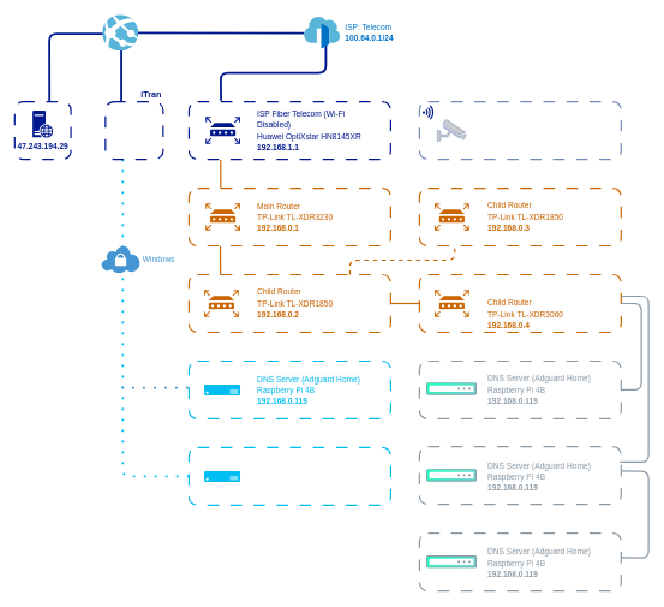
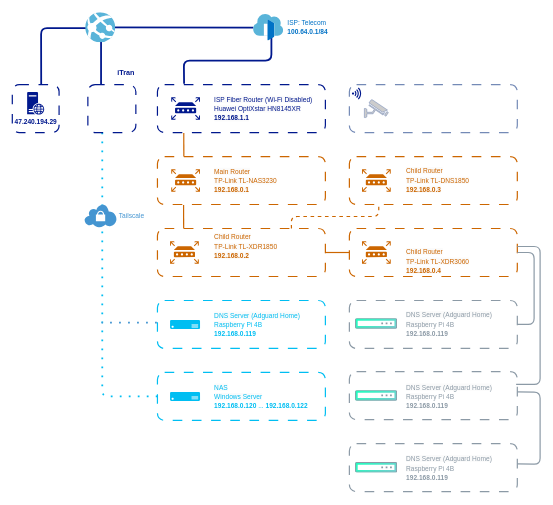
- <mxCell id="15" value="&lt;font style=&quot;font-size: 11px;&quot;&gt;&lt;span style=&quot;font-weight: normal;&quot;&gt;ISP: Telecom&lt;/span&gt;&lt;br&gt;100.64.0.1/24&lt;/font&gt;" style="text;align=left;verticalAlign=middle;resizable=0;points=[];autosize=1;strokeColor=none;fillColor=none;fontSize=12;fontStyle=1;html=1;fontColor=#0072c6;" parent="1" vertex="1"><mxGeometry x="477" y="25" width="90" height="40" as="geometry" /></mxCell>
+ <mxCell id="15" value="&lt;font style=&quot;font-size: 11px;&quot;&gt;&lt;span style=&quot;font-weight: normal;&quot;&gt;ISP: Telecom&lt;/span&gt;&lt;br&gt;100.64.0.1/84&lt;/font&gt;" style="text;align=left;verticalAlign=middle;resizable=0;points=[];autosize=1;strokeColor=none;fillColor=none;fontSize=12;fontStyle=1;html=1;fontColor=#0072c6;" parent="1" vertex="1"><mxGeometry x="477" y="25" width="90" height="40" as="geometry" /></mxCell>
- <mxCell id="14" value="&lt;font style=&quot;font-size: 12px;&quot;&gt;iTran&lt;/font&gt;" style="rounded=1;whiteSpace=wrap;html=1;fontSize=12;strokeColor=none;fillColor=none;fontColor=#00188d;align=right;fontStyle=1" parent="1" vertex="1"><mxGeometry x="186" y="120" width="40" height="20" as="geometry" /></mxCell>
+ <mxCell id="14" value="&lt;font style=&quot;font-size: 12px;&quot;&gt;iTran&lt;/font&gt;" style="rounded=1;whiteSpace=wrap;html=1;fontSize=12;strokeColor=none;fillColor=none;fontColor=#00188d;align=right;fontStyle=1" parent="1" vertex="1"><mxGeometry x="186" y="110" width="40" height="20" as="geometry" /></mxCell>
- <mxCell id="17" value="&lt;p style=&quot;line-height: 90%;&quot;&gt;&lt;span style=&quot;orphans: 2; text-align: left; text-indent: 0px; widows: 2; background-color: rgb(251, 251, 251); text-decoration-thickness: initial; text-decoration-style: initial; text-decoration-color: initial; float: none; display: inline !important; -webkit-text-stroke-width: 0px; word-spacing: 0px; text-transform: none; letter-spacing: normal; font-variant-caps: normal; font-variant-ligatures: normal; font-style: normal; font-size: 11px; font-family: Helvetica;&quot;&gt;ISP Fiber Telecom (Wi-Fi Disabled)&lt;br&gt;&lt;span style=&quot;font-size: 11px;&quot;&gt;Huawei OptiXstar HN8145XR&lt;/span&gt;&lt;br&gt;&lt;b style=&quot;font-family: Helvetica; font-size: 11px; font-style: normal; font-variant-ligatures: normal; font-variant-caps: normal; letter-spacing: normal; text-transform: none; word-spacing: 0px; -webkit-text-stroke-width: 0px;&quot;&gt;192.168.1.1&lt;/b&gt;&lt;br&gt;&lt;/span&gt;&lt;/p&gt;" style="text;whiteSpace=wrap;html=1;fontSize=16;fontColor=#00188d;verticalAlign=middle;" parent="16" vertex="1"><mxGeometry x="70" width="170.0" height="40" as="geometry" /></mxCell>
+ <mxCell id="17" value="&lt;p style=&quot;line-height: 90%;&quot;&gt;&lt;span style=&quot;orphans: 2; text-align: left; text-indent: 0px; widows: 2; background-color: rgb(251, 251, 251); text-decoration-thickness: initial; text-decoration-style: initial; text-decoration-color: initial; float: none; display: inline !important; -webkit-text-stroke-width: 0px; word-spacing: 0px; text-transform: none; letter-spacing: normal; font-variant-caps: normal; font-variant-ligatures: normal; font-style: normal; font-size: 11px; font-family: Helvetica;&quot;&gt;ISP Fiber Router (Wi-Fi Disabled)&lt;br&gt;&lt;span style=&quot;font-size: 11px;&quot;&gt;Huawei OptiXstar HN8145XR&lt;/span&gt;&lt;br&gt;&lt;b style=&quot;font-family: Helvetica; font-size: 11px; font-style: normal; font-variant-ligatures: normal; font-variant-caps: normal; letter-spacing: normal; text-transform: none; word-spacing: 0px; -webkit-text-stroke-width: 0px;&quot;&gt;192.168.1.1&lt;/b&gt;&lt;br&gt;&lt;/span&gt;&lt;/p&gt;" style="text;whiteSpace=wrap;html=1;fontSize=16;fontColor=#00188d;verticalAlign=middle;" parent="16" vertex="1"><mxGeometry x="70" width="170.0" height="40" as="geometry" /></mxCell>
- <mxCell id="44" value="&lt;font style=&quot;font-size: 11px;&quot;&gt;47.243.194.29&lt;/font&gt;" style="sketch=0;aspect=fixed;pointerEvents=1;shadow=0;dashed=0;strokeColor=none;labelPosition=center;verticalLabelPosition=bottom;verticalAlign=top;align=center;fillColor=#00188D;shape=mxgraph.mscae.enterprise.web_server;fontSize=11;fontColor=#00188d;html=1;fontStyle=1" parent="1" vertex="1"><mxGeometry x="44.75" y="152.5" width="28.5" height="37.5" as="geometry" /></mxCell>
+ <mxCell id="44" value="&lt;font style=&quot;font-size: 11px;&quot;&gt;47.240.194.29&lt;/font&gt;" style="sketch=0;aspect=fixed;pointerEvents=1;shadow=0;dashed=0;strokeColor=none;labelPosition=center;verticalLabelPosition=bottom;verticalAlign=top;align=center;fillColor=#00188D;shape=mxgraph.mscae.enterprise.web_server;fontSize=11;fontColor=#00188d;html=1;fontStyle=1" parent="1" vertex="1"><mxGeometry x="44.75" y="152.5" width="28.5" height="37.5" as="geometry" /></mxCell>
- <mxCell id="22" value="&lt;p style=&quot;line-height: 90%;&quot;&gt;&lt;span style=&quot;orphans: 2; text-align: left; text-indent: 0px; widows: 2; background-color: rgb(251, 251, 251); text-decoration-thickness: initial; text-decoration-style: initial; text-decoration-color: initial; float: none; display: inline !important; -webkit-text-stroke-width: 0px; word-spacing: 0px; text-transform: none; letter-spacing: normal; font-variant-caps: normal; font-variant-ligatures: normal; font-style: normal; font-size: 11px; font-family: Helvetica;&quot;&gt;Main Router&lt;br&gt;TP-Link TL-XDR3230&lt;br&gt;&lt;b style=&quot;font-family: Helvetica; font-size: 11px; font-style: normal; font-variant-ligatures: normal; font-variant-caps: normal; letter-spacing: normal; text-transform: none; word-spacing: 0px; -webkit-text-stroke-width: 0px;&quot;&gt;192.168.0.1&lt;/b&gt;&lt;br&gt;&lt;/span&gt;&lt;/p&gt;" style="text;whiteSpace=wrap;html=1;fontSize=16;fontColor=#CC6600;verticalAlign=middle;fillColor=none;" parent="1" vertex="1"><mxGeometry x="355" y="280" width="170.0" height="40" as="geometry" /></mxCell>
+ <mxCell id="22" value="&lt;p style=&quot;line-height: 90%;&quot;&gt;&lt;span style=&quot;orphans: 2; text-align: left; text-indent: 0px; widows: 2; background-color: rgb(251, 251, 251); text-decoration-thickness: initial; text-decoration-style: initial; text-decoration-color: initial; float: none; display: inline !important; -webkit-text-stroke-width: 0px; word-spacing: 0px; text-transform: none; letter-spacing: normal; font-variant-caps: normal; font-variant-ligatures: normal; font-style: normal; font-size: 11px; font-family: Helvetica;&quot;&gt;Main Router&lt;br&gt;TP-Link TL-NAS3230&lt;br&gt;&lt;b style=&quot;font-family: Helvetica; font-size: 11px; font-style: normal; font-variant-ligatures: normal; font-variant-caps: normal; letter-spacing: normal; text-transform: none; word-spacing: 0px; -webkit-text-stroke-width: 0px;&quot;&gt;192.168.0.1&lt;/b&gt;&lt;br&gt;&lt;/span&gt;&lt;/p&gt;" style="text;whiteSpace=wrap;html=1;fontSize=16;fontColor=#CC6600;verticalAlign=middle;fillColor=none;" parent="1" vertex="1"><mxGeometry x="355" y="280" width="170.0" height="40" as="geometry" /></mxCell>
- <mxCell id="28" value="&lt;p style=&quot;line-height: 90%;&quot;&gt;&lt;span style=&quot;orphans: 2; text-align: left; text-indent: 0px; widows: 2; background-color: rgb(251, 251, 251); text-decoration-thickness: initial; text-decoration-style: initial; text-decoration-color: initial; float: none; display: inline !important; -webkit-text-stroke-width: 0px; word-spacing: 0px; text-transform: none; letter-spacing: normal; font-variant-caps: normal; font-variant-ligatures: normal; font-style: normal; font-size: 11px; font-family: Helvetica;&quot;&gt;Child Router&lt;br&gt;TP-Link TL-XDR1850&lt;br&gt;&lt;b style=&quot;font-family: Helvetica; font-size: 11px; font-style: normal; font-variant-ligatures: normal; font-variant-caps: normal; letter-spacing: normal; text-transform: none; word-spacing: 0px; -webkit-text-stroke-width: 0px;&quot;&gt;192.168.0.3&lt;/b&gt;&lt;br&gt;&lt;/span&gt;&lt;/p&gt;" style="text;whiteSpace=wrap;html=1;fontSize=16;fontColor=#CC6600;verticalAlign=middle;fillColor=none;" parent="1" vertex="1"><mxGeometry x="675" y="278.68" width="170.0" height="40" as="geometry" /></mxCell>
+ <mxCell id="28" value="&lt;p style=&quot;line-height: 90%;&quot;&gt;&lt;span style=&quot;orphans: 2; text-align: left; text-indent: 0px; widows: 2; background-color: rgb(251, 251, 251); text-decoration-thickness: initial; text-decoration-style: initial; text-decoration-color: initial; float: none; display: inline !important; -webkit-text-stroke-width: 0px; word-spacing: 0px; text-transform: none; letter-spacing: normal; font-variant-caps: normal; font-variant-ligatures: normal; font-style: normal; font-size: 11px; font-family: Helvetica;&quot;&gt;Child Router&lt;br&gt;TP-Link TL-DNS1850&lt;br&gt;&lt;b style=&quot;font-family: Helvetica; font-size: 11px; font-style: normal; font-variant-ligatures: normal; font-variant-caps: normal; letter-spacing: normal; text-transform: none; word-spacing: 0px; -webkit-text-stroke-width: 0px;&quot;&gt;192.168.0.3&lt;/b&gt;&lt;br&gt;&lt;/span&gt;&lt;/p&gt;" style="text;whiteSpace=wrap;html=1;fontSize=16;fontColor=#CC6600;verticalAlign=middle;fillColor=none;" parent="1" vertex="1"><mxGeometry x="675" y="278.68" width="170.0" height="40" as="geometry" /></mxCell>
- <mxCell id="36" value="Windows" style="text;html=1;align=left;verticalAlign=middle;resizable=0;points=[];autosize=1;strokeColor=none;fillColor=none;fontSize=11;fontColor=#4495d1;" parent="1" vertex="1"><mxGeometry x="196" y="344" width="70" height="30" as="geometry" /></mxCell>
+ <mxCell id="36" value="Tailscale" style="text;html=1;align=left;verticalAlign=middle;resizable=0;points=[];autosize=1;strokeColor=none;fillColor=none;fontSize=11;fontColor=#4495d1;" parent="1" vertex="1"><mxGeometry x="196" y="344" width="70" height="30" as="geometry" /></mxCell>
- <mxCell id="25" value="&lt;p style=&quot;line-height: 90%;&quot;&gt;&lt;span style=&quot;orphans: 2; text-align: left; text-indent: 0px; widows: 2; background-color: rgb(251, 251, 251); text-decoration-thickness: initial; text-decoration-style: initial; text-decoration-color: initial; float: none; display: inline !important; -webkit-text-stroke-width: 0px; word-spacing: 0px; text-transform: none; letter-spacing: normal; font-variant-caps: normal; font-variant-ligatures: normal; font-style: normal; font-size: 11px; font-family: Helvetica;&quot;&gt;Child Router&lt;br&gt;TP-Link TL-XDR1850&lt;br&gt;&lt;b style=&quot;font-family: Helvetica; font-size: 11px; font-style: normal; font-variant-ligatures: normal; font-variant-caps: normal; letter-spacing: normal; text-transform: none; word-spacing: 0px; -webkit-text-stroke-width: 0px;&quot;&gt;192.168.0.2&lt;/b&gt;&lt;br&gt;&lt;/span&gt;&lt;/p&gt;" style="text;whiteSpace=wrap;html=1;fontSize=16;fontColor=#CC6600;verticalAlign=middle;fillColor=none;" parent="1" vertex="1"><mxGeometry x="355" y="398.68" width="170.0" height="40" as="geometry" /></mxCell>
+ <mxCell id="25" value="&lt;p style=&quot;line-height: 90%;&quot;&gt;&lt;span style=&quot;orphans: 2; text-align: left; text-indent: 0px; widows: 2; background-color: rgb(251, 251, 251); text-decoration-thickness: initial; text-decoration-style: initial; text-decoration-color: initial; float: none; display: inline !important; -webkit-text-stroke-width: 0px; word-spacing: 0px; text-transform: none; letter-spacing: normal; font-variant-caps: normal; font-variant-ligatures: normal; font-style: normal; font-size: 11px; font-family: Helvetica;&quot;&gt;Child Router&lt;br&gt;TP-Link TL-XDR1850&lt;br&gt;&lt;b style=&quot;font-family: Helvetica; font-size: 11px; font-style: normal; font-variant-ligatures: normal; font-variant-caps: normal; letter-spacing: normal; text-transform: none; word-spacing: 0px; -webkit-text-stroke-width: 0px;&quot;&gt;192.168.0.2&lt;/b&gt;&lt;br&gt;&lt;/span&gt;&lt;/p&gt;" style="text;whiteSpace=wrap;html=1;fontSize=16;fontColor=#CC6600;verticalAlign=middle;fillColor=none;" parent="1" vertex="1"><mxGeometry x="355" y="388.68" width="170.0" height="40" as="geometry" /></mxCell>
+ <mxCell id="39" value="&lt;p style=&quot;line-height: 90%;&quot;&gt;&lt;span style=&quot;orphans: 2; text-align: left; text-indent: 0px; widows: 2; background-color: rgb(251, 251, 251); text-decoration-thickness: initial; text-decoration-style: initial; text-decoration-color: initial; float: none; display: inline !important; -webkit-text-stroke-width: 0px; word-spacing: 0px; text-transform: none; letter-spacing: normal; font-variant-caps: normal; font-variant-ligatures: normal; font-style: normal; font-size: 11px; font-family: Helvetica;&quot;&gt;NAS&lt;br&gt;&lt;span style=&quot;font-family: Helvetica; font-size: 11px; font-style: normal; font-variant-ligatures: normal; font-variant-caps: normal; letter-spacing: normal; text-transform: none; word-spacing: 0px; -webkit-text-stroke-width: 0px;&quot;&gt;Windows Server&lt;br&gt;&lt;/span&gt;&lt;/span&gt;&lt;b style=&quot;font-size: 11px;&quot;&gt;192.168.0.120&lt;/b&gt;&lt;span style=&quot;font-size: 11px;&quot;&gt;&amp;nbsp;...&amp;nbsp;&lt;/span&gt;&lt;b style=&quot;font-size: 11px;&quot;&gt;192.168.0.122&lt;/b&gt;&lt;/p&gt;" style="text;whiteSpace=wrap;html=1;fontSize=16;fontColor=#00bef2;verticalAlign=middle;fillColor=none;" parent="1" vertex="1"><mxGeometry x="355" y="640" width="170" height="40" as="geometry" /></mxCell>
